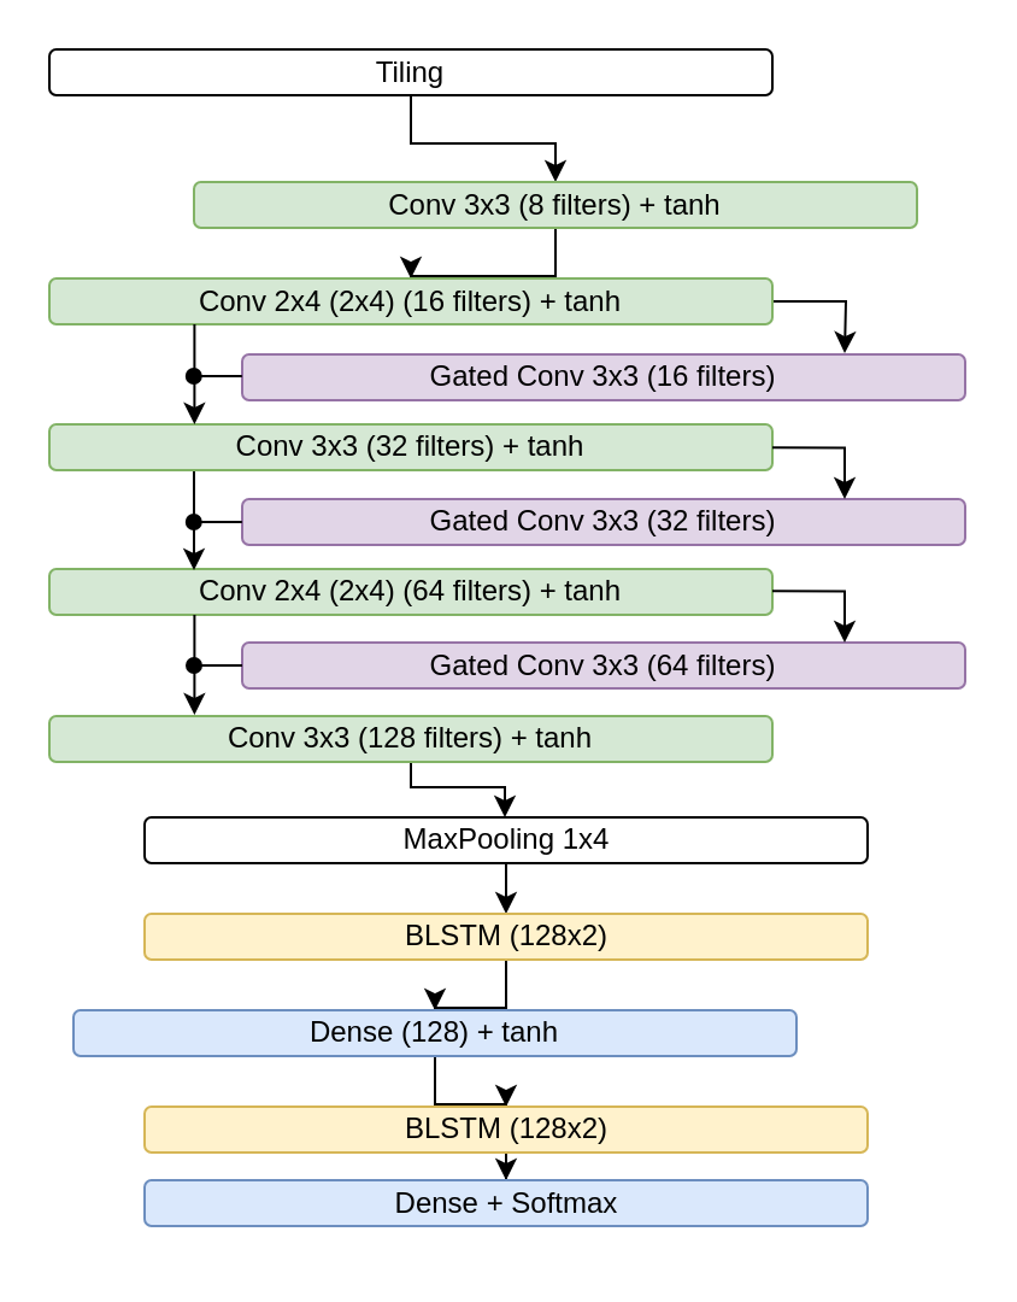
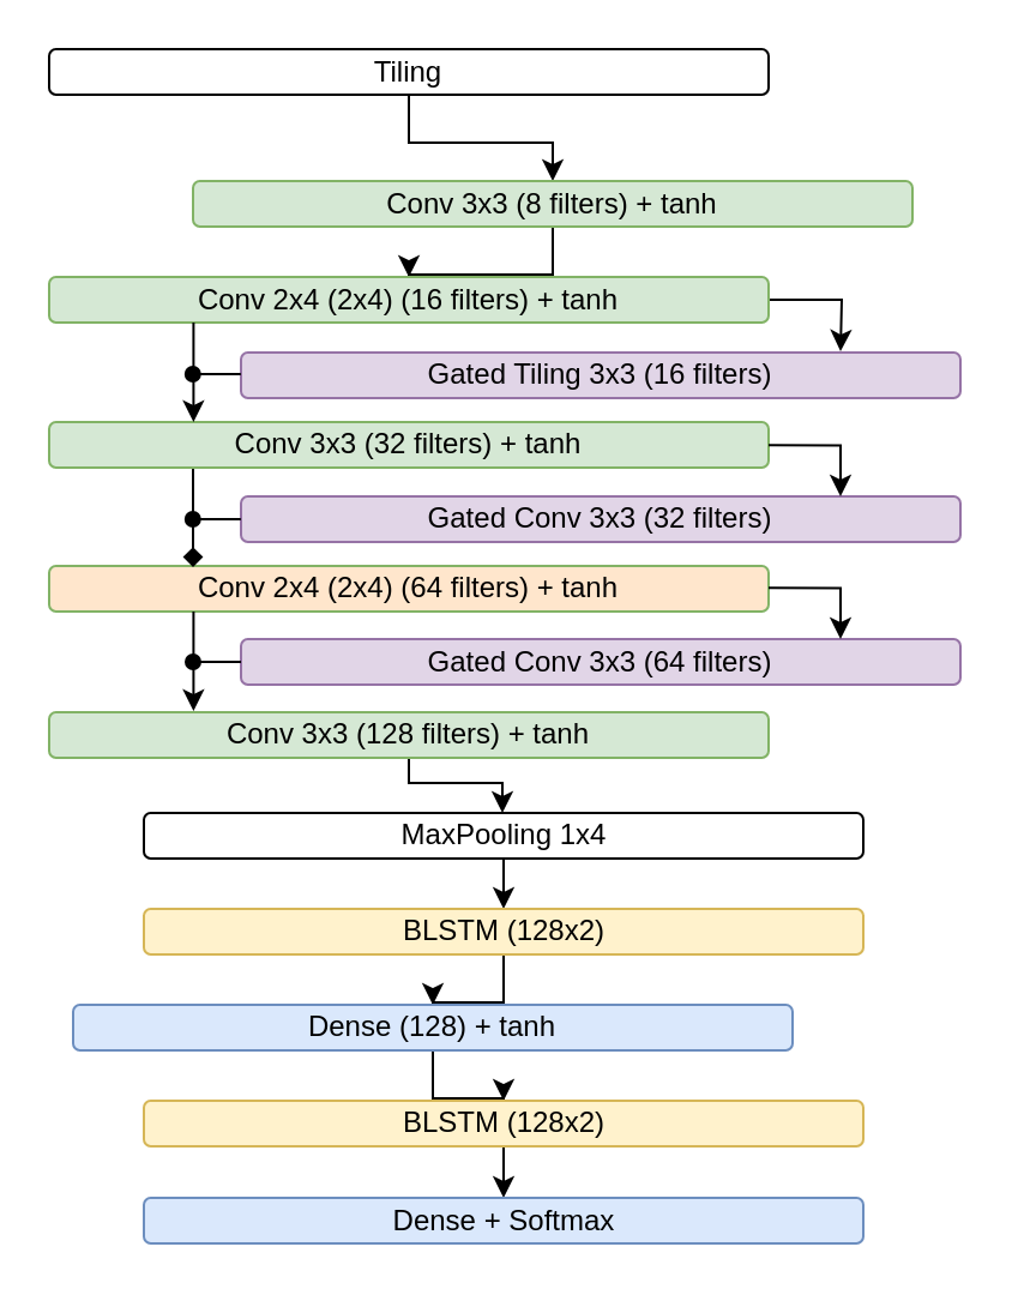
- <mxCell id="8" value="Gated Conv 3x3 (16 filters)" style="rounded=1;whiteSpace=wrap;html=1;fillColor=#e1d5e7;strokeColor=#9673a6;" parent="1" vertex="1"><mxGeometry x="100" y="146.5" width="300" height="19" as="geometry" /></mxCell>
+ <mxCell id="8" value="Gated Tiling 3x3 (16 filters)" style="rounded=1;whiteSpace=wrap;html=1;fillColor=#e1d5e7;strokeColor=#9673a6;" parent="1" vertex="1"><mxGeometry x="100" y="146.5" width="300" height="19" as="geometry" /></mxCell>
- <mxCell id="23" style="edgeStyle=orthogonalEdgeStyle;rounded=0;orthogonalLoop=1;jettySize=auto;html=1;entryX=0.2;entryY=0.026;entryDx=0;entryDy=0;entryPerimeter=0;" edge="1" parent="1" source="24" target="10"><mxGeometry relative="1" as="geometry"><Array as="points"><mxPoint x="80" y="206" /><mxPoint x="80" y="206" /></Array></mxGeometry></mxCell>
+ <mxCell id="23" style="edgeStyle=orthogonalEdgeStyle;rounded=0;orthogonalLoop=1;jettySize=auto;html=1;entryX=0.2;entryY=0.026;entryDx=0;entryDy=0;entryPerimeter=0;endArrow=diamond;" edge="1" parent="1" source="24" target="10"><mxGeometry relative="1" as="geometry"><Array as="points"><mxPoint x="80" y="206" /><mxPoint x="80" y="206" /></Array></mxGeometry></mxCell>
- <mxCell id="10" value="Conv 2x4 (2x4) (64 filters)&amp;nbsp;+ tanh" style="rounded=1;whiteSpace=wrap;html=1;fillColor=#d5e8d4;strokeColor=#82b366;" parent="1" vertex="1"><mxGeometry x="20" y="235.5" width="300" height="19" as="geometry" /></mxCell>
+ <mxCell id="10" value="Conv 2x4 (2x4) (64 filters)&amp;nbsp;+ tanh" style="rounded=1;whiteSpace=wrap;html=1;fillColor=#ffe6cc;strokeColor=#82b366;" parent="1" vertex="1"><mxGeometry x="20" y="235.5" width="300" height="19" as="geometry" /></mxCell>
- <mxCell id="21" value="Dense + Softmax" style="rounded=1;whiteSpace=wrap;html=1;fillColor=#dae8fc;strokeColor=#6c8ebf;" parent="1" vertex="1"><mxGeometry x="59.5" y="489" width="300" height="19" as="geometry" /></mxCell>
+ <mxCell id="21" value="Dense + Softmax" style="rounded=1;whiteSpace=wrap;html=1;fillColor=#dae8fc;strokeColor=#6c8ebf;" parent="1" vertex="1"><mxGeometry x="59.5" y="499" width="300" height="19" as="geometry" /></mxCell>
